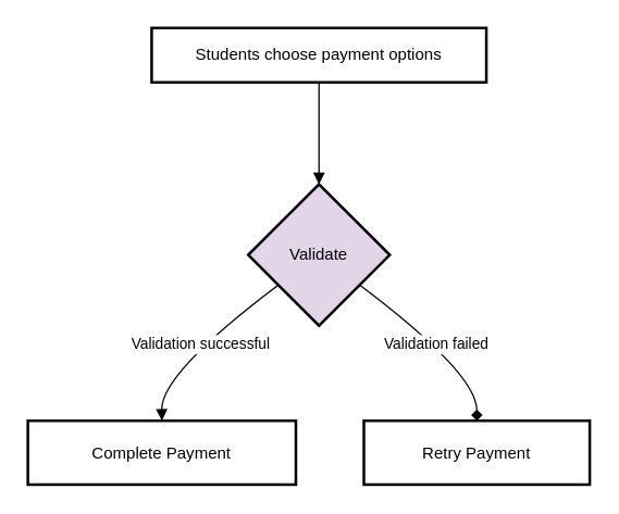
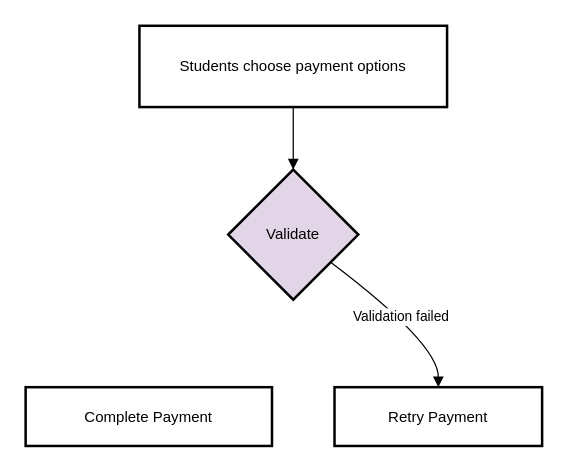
- <mxCell id="2" value="Students choose payment options" style="whiteSpace=wrap;strokeWidth=2;" vertex="1" parent="1"><mxGeometry x="111" y="20" width="246" height="40" as="geometry" /></mxCell>
+ <mxCell id="2" value="Students choose payment options" style="whiteSpace=wrap;strokeWidth=2;" vertex="1" parent="1"><mxGeometry x="111" y="20" width="246" height="65" as="geometry" /></mxCell>
- <mxCell id="7" value="Validation successful" style="curved=1;startArrow=none;endArrow=block;exitX=0;exitY=0.87;entryX=0.5;entryY=0.01;" edge="1" parent="1" source="3" target="4"><mxGeometry relative="1" as="geometry"><Array as="points"><mxPoint x="118" y="274" /></Array></mxGeometry></mxCell>
- <mxCell id="8" value="Validation failed" style="curved=1;startArrow=none;endArrow=diamond;exitX=1;exitY=0.87;entryX=0.5;entryY=0.01;" edge="1" parent="1" source="3" target="5"><mxGeometry relative="1" as="geometry"><Array as="points"><mxPoint x="350" y="274" /></Array></mxGeometry></mxCell>
+ <mxCell id="8" value="Validation failed" style="curved=1;startArrow=none;endArrow=block;exitX=1;exitY=0.87;entryX=0.5;entryY=0.01;" edge="1" parent="1" source="3" target="5"><mxGeometry relative="1" as="geometry"><Array as="points"><mxPoint x="350" y="274" /></Array></mxGeometry></mxCell>
